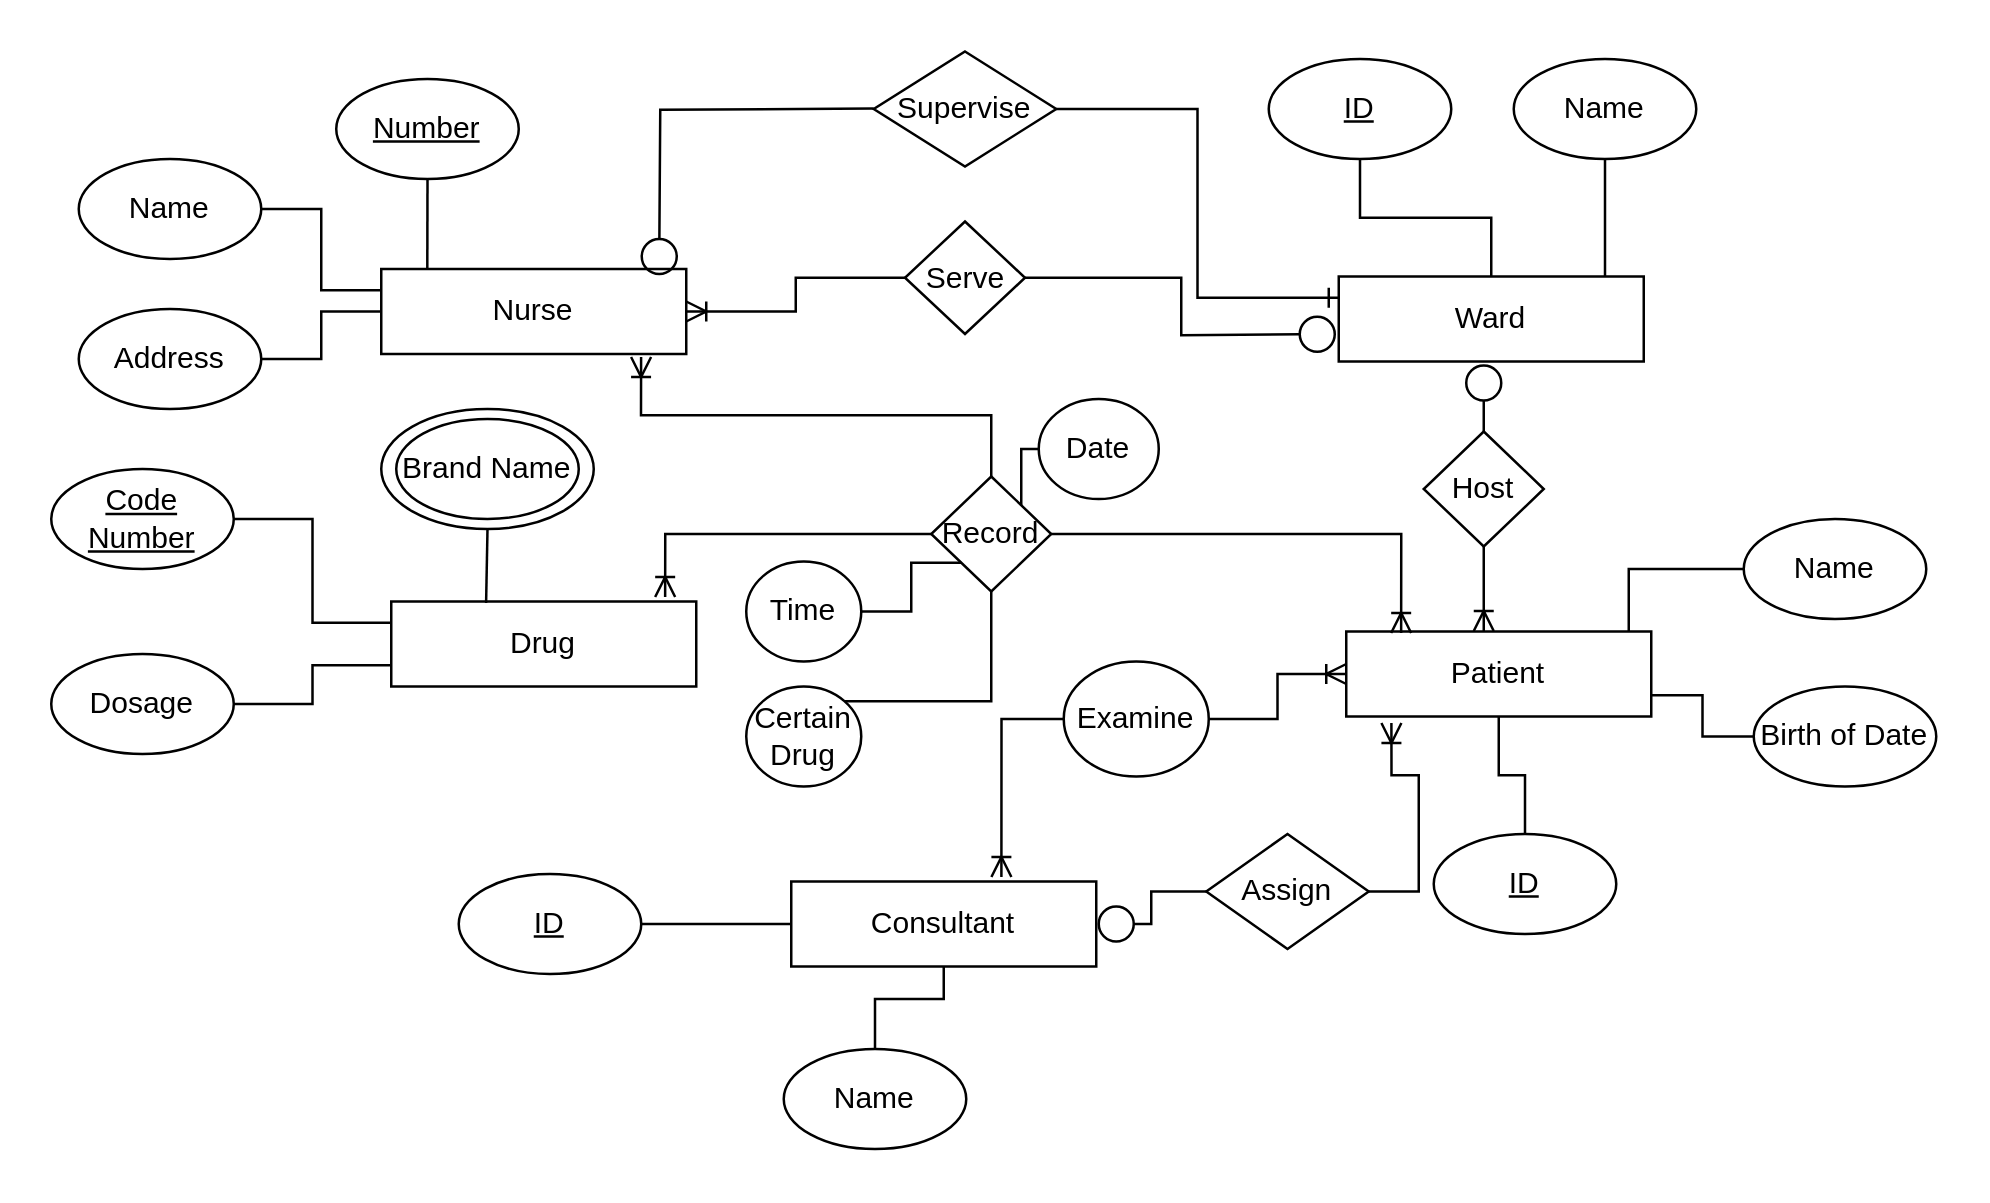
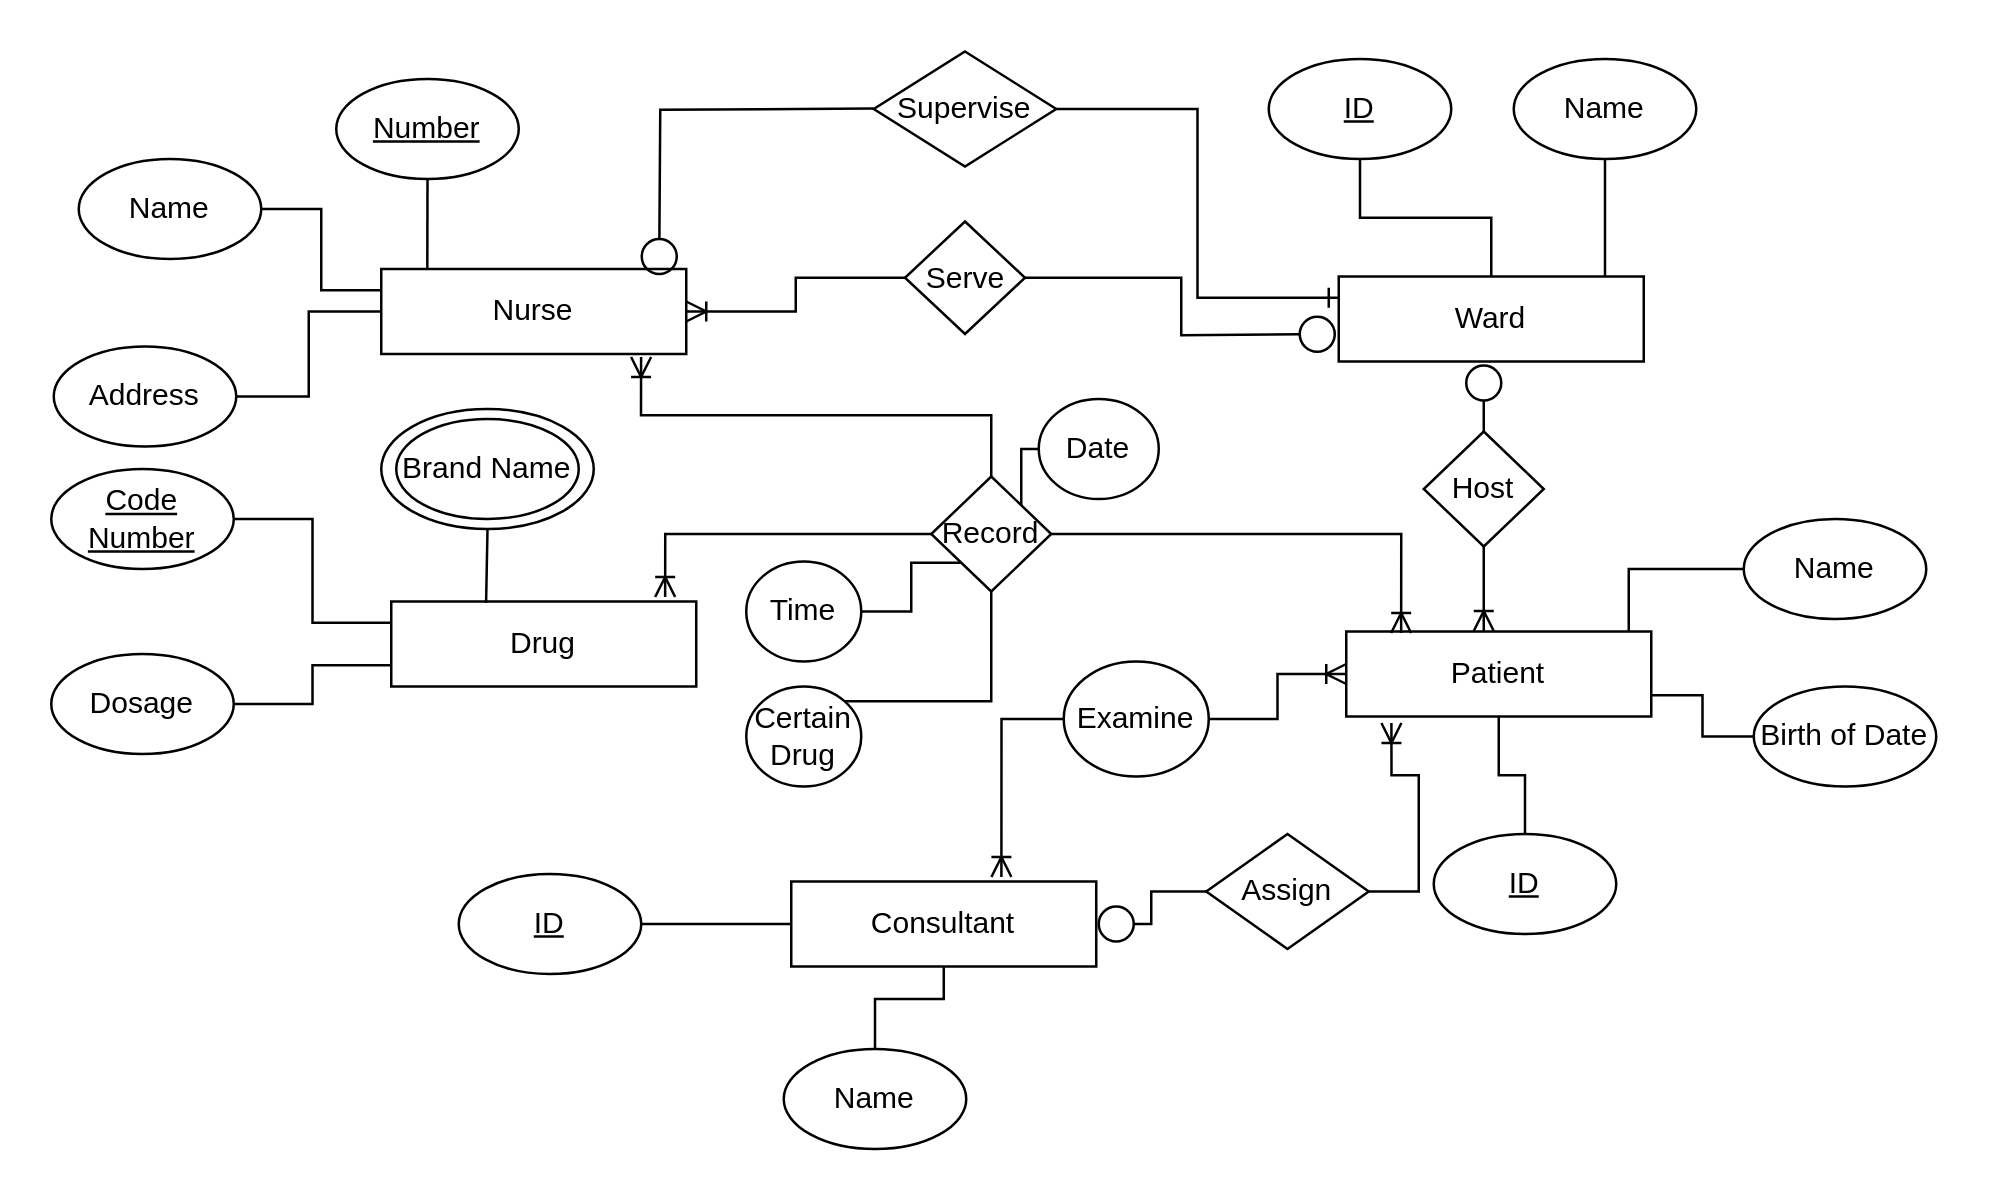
- <mxCell id="11" value="Address" style="ellipse;whiteSpace=wrap;html=1;" vertex="1" parent="1"><mxGeometry x="31" y="123" width="73" height="40" as="geometry" /></mxCell>
+ <mxCell id="11" value="Address" style="ellipse;whiteSpace=wrap;html=1;" vertex="1" parent="1"><mxGeometry x="21" y="138" width="73" height="40" as="geometry" /></mxCell>
